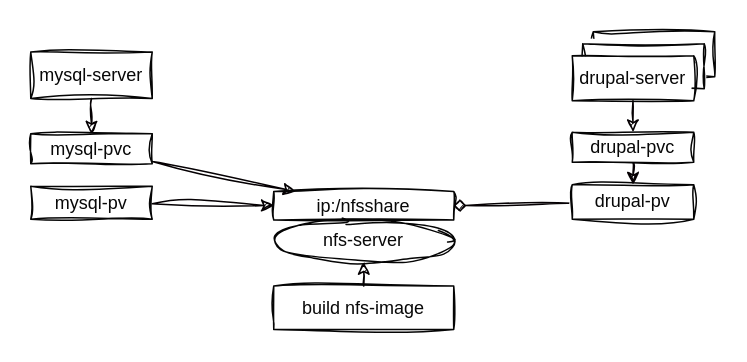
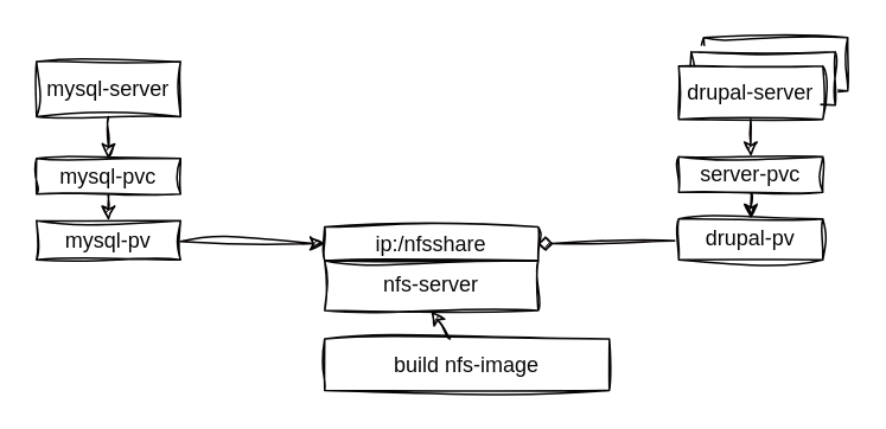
- <mxCell id="11" value="&lt;font color=&quot;#080808&quot;&gt;drupal-pvc&lt;br&gt;&lt;/font&gt;" style="rounded=0;whiteSpace=wrap;html=1;sketch=1;curveFitting=1;jiggle=2;fillColor=#FFFFFF;strokeColor=#050505;gradientColor=none;" vertex="1" parent="1"><mxGeometry x="381" y="87.5" width="81" height="20" as="geometry" /></mxCell>
+ <mxCell id="11" value="&lt;font color=&quot;#080808&quot;&gt;server-pvc&lt;br&gt;&lt;/font&gt;" style="rounded=0;whiteSpace=wrap;html=1;sketch=1;curveFitting=1;jiggle=2;fillColor=#FFFFFF;strokeColor=#050505;gradientColor=none;" vertex="1" parent="1"><mxGeometry x="381" y="87.5" width="81" height="20" as="geometry" /></mxCell>
- <mxCell id="4" style="edgeStyle=none;sketch=1;hachureGap=4;jiggle=2;curveFitting=1;html=1;strokeColor=#050003;fontFamily=Helvetica;fontSource=https%3A%2F%2Ffonts.googleapis.com%2Fcss%3Ffamily%3DArchitects%2BDaughter;fontSize=12;fontColor=#080808;" edge="1" parent="1" source="5" target="7"><mxGeometry relative="1" as="geometry" /></mxCell>
+ <mxCell id="4" style="edgeStyle=none;sketch=1;hachureGap=4;jiggle=2;curveFitting=1;html=1;strokeColor=#050003;fontFamily=Helvetica;fontSource=https%3A%2F%2Ffonts.googleapis.com%2Fcss%3Ffamily%3DArchitects%2BDaughter;fontSize=12;fontColor=#080808;" edge="1" parent="1" source="5" target="3"><mxGeometry relative="1" as="geometry" /></mxCell>
- <mxCell id="6" value="&lt;font color=&quot;#080808&quot;&gt;nfs-server&lt;br&gt;&lt;/font&gt;" style="ellipse;whiteSpace=wrap;html=1;sketch=1;curveFitting=1;jiggle=2;fillColor=none;strokeColor=#050505;gradientColor=none;" vertex="1" parent="1"><mxGeometry x="182" y="146" width="120" height="28" as="geometry" /></mxCell>
+ <mxCell id="6" value="&lt;font color=&quot;#080808&quot;&gt;nfs-server&lt;br&gt;&lt;/font&gt;" style="rounded=0;whiteSpace=wrap;html=1;sketch=1;curveFitting=1;jiggle=2;fillColor=none;strokeColor=#050505;gradientColor=none;" vertex="1" parent="1"><mxGeometry x="182" y="146" width="120" height="28" as="geometry" /></mxCell>
- <mxCell id="20" value="&lt;font color=&quot;#080808&quot;&gt;build nfs-image&lt;br&gt;&lt;/font&gt;" style="rounded=0;whiteSpace=wrap;html=1;sketch=1;curveFitting=1;jiggle=2;fillColor=none;strokeColor=#050505;gradientColor=none;" vertex="1" parent="1"><mxGeometry x="182" y="190" width="120" height="29" as="geometry" /></mxCell>
+ <mxCell id="20" value="&lt;font color=&quot;#080808&quot;&gt;build nfs-image&lt;br&gt;&lt;/font&gt;" style="rounded=0;whiteSpace=wrap;html=1;sketch=1;curveFitting=1;jiggle=2;fillColor=none;strokeColor=#050505;gradientColor=none;" vertex="1" parent="1"><mxGeometry x="182" y="190" width="160" height="29" as="geometry" /></mxCell>
